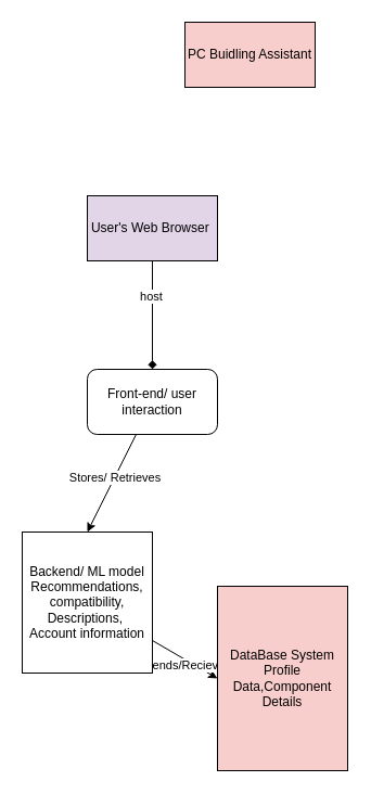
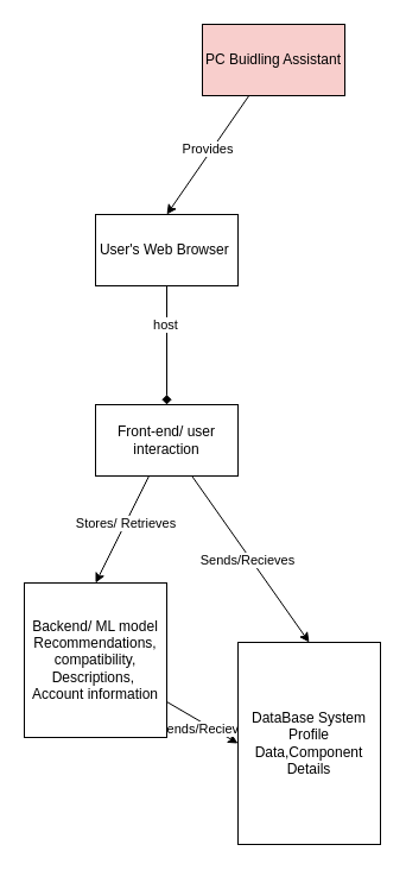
+ <mxCell id="2" style="rounded=0;orthogonalLoop=1;jettySize=auto;html=1;entryX=0.5;entryY=0;entryDx=0;entryDy=0;" edge="1" parent="1" source="4" target="7"><mxGeometry relative="1" as="geometry" /></mxCell>
+ <mxCell id="3" value="Provides&amp;nbsp;&lt;br&gt;" style="edgeLabel;html=1;align=center;verticalAlign=middle;resizable=0;points=[];" vertex="1" connectable="0" parent="2"><mxGeometry x="-0.081" y="-2" relative="1" as="geometry"><mxPoint as="offset" /></mxGeometry></mxCell>
- <mxCell id="7" value="User's Web Browser&amp;nbsp;" style="rounded=0;whiteSpace=wrap;html=1;fillColor=#e1d5e7;" vertex="1" parent="1"><mxGeometry x="80" y="180" width="120" height="60" as="geometry" /></mxCell>
+ <mxCell id="7" value="User's Web Browser&amp;nbsp;" style="rounded=0;whiteSpace=wrap;html=1;" vertex="1" parent="1"><mxGeometry x="80" y="180" width="120" height="60" as="geometry" /></mxCell>
- <mxCell id="12" value="Front-end/ user interaction" style="whiteSpace=wrap;html=1;rounded=1;" vertex="1" parent="1"><mxGeometry x="80" y="340" width="120" height="60" as="geometry" /></mxCell>
+ <mxCell id="12" value="Front-end/ user interaction" style="rounded=0;whiteSpace=wrap;html=1;" vertex="1" parent="1"><mxGeometry x="80" y="340" width="120" height="60" as="geometry" /></mxCell>
+ <mxCell id="10" style="rounded=0;orthogonalLoop=1;jettySize=auto;html=1;entryX=0.5;entryY=0;entryDx=0;entryDy=0;" edge="1" parent="1" source="12" target="16"><mxGeometry relative="1" as="geometry" /></mxCell>
+ <mxCell id="11" value="Sends/Recieves" style="edgeLabel;html=1;align=center;verticalAlign=middle;resizable=0;points=[];" vertex="1" connectable="0" parent="10"><mxGeometry x="-0.024" y="-3" relative="1" as="geometry"><mxPoint as="offset" /></mxGeometry></mxCell>
- <mxCell id="16" value="DataBase System&lt;br&gt;Profile Data,Component&lt;br&gt;Details" style="rounded=0;whiteSpace=wrap;html=1;fillColor=#f8cecc;" vertex="1" parent="1"><mxGeometry x="200" y="540" width="120" height="170" as="geometry" /></mxCell>
+ <mxCell id="16" value="DataBase System&lt;br&gt;Profile Data,Component&lt;br&gt;Details" style="rounded=0;whiteSpace=wrap;html=1;" vertex="1" parent="1"><mxGeometry x="200" y="540" width="120" height="170" as="geometry" /></mxCell>
